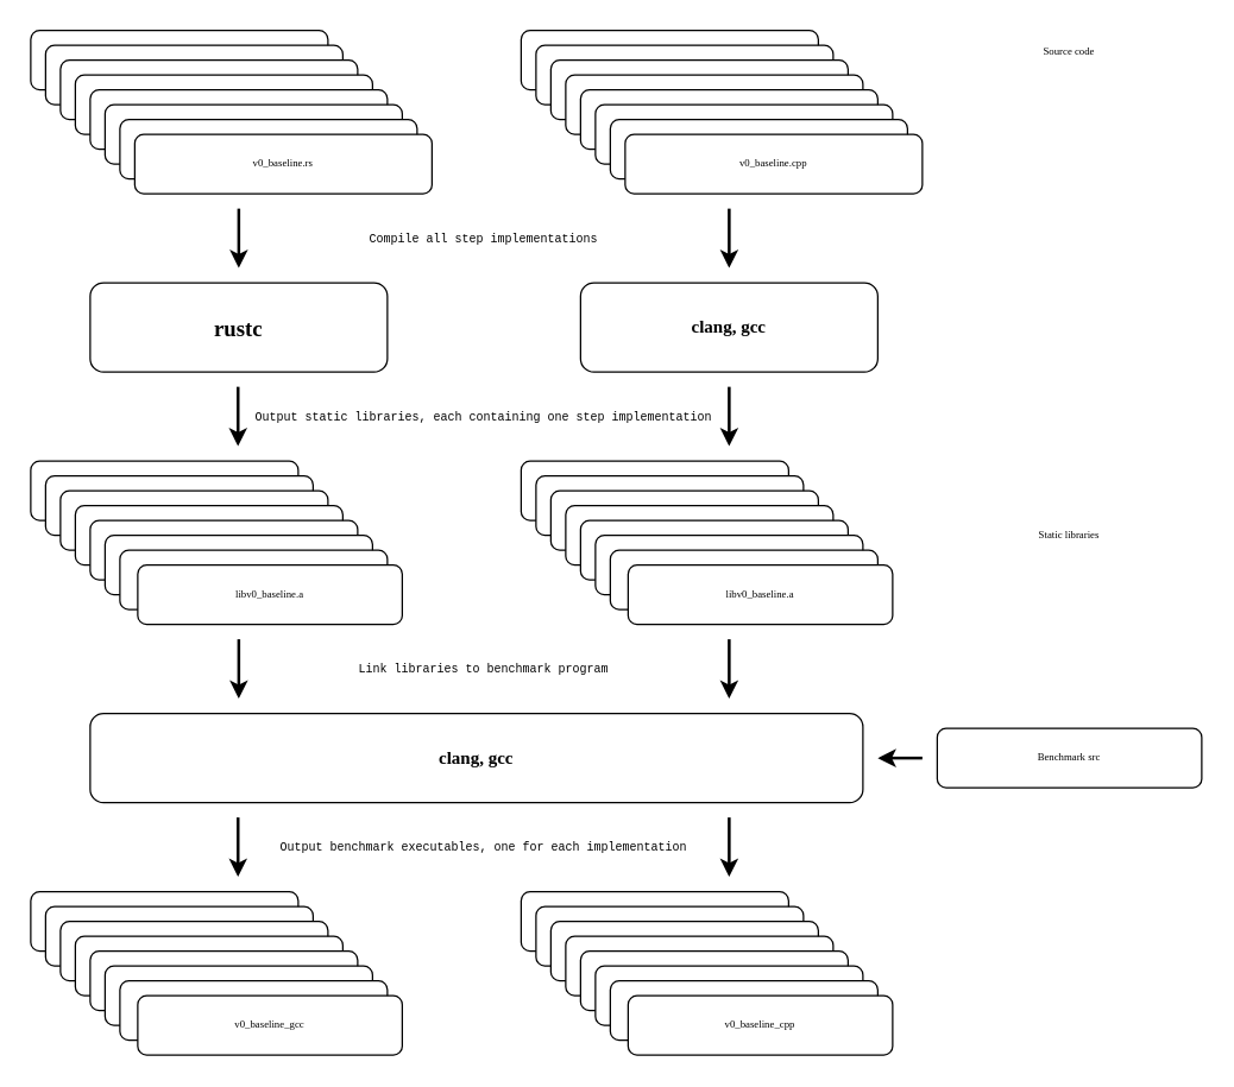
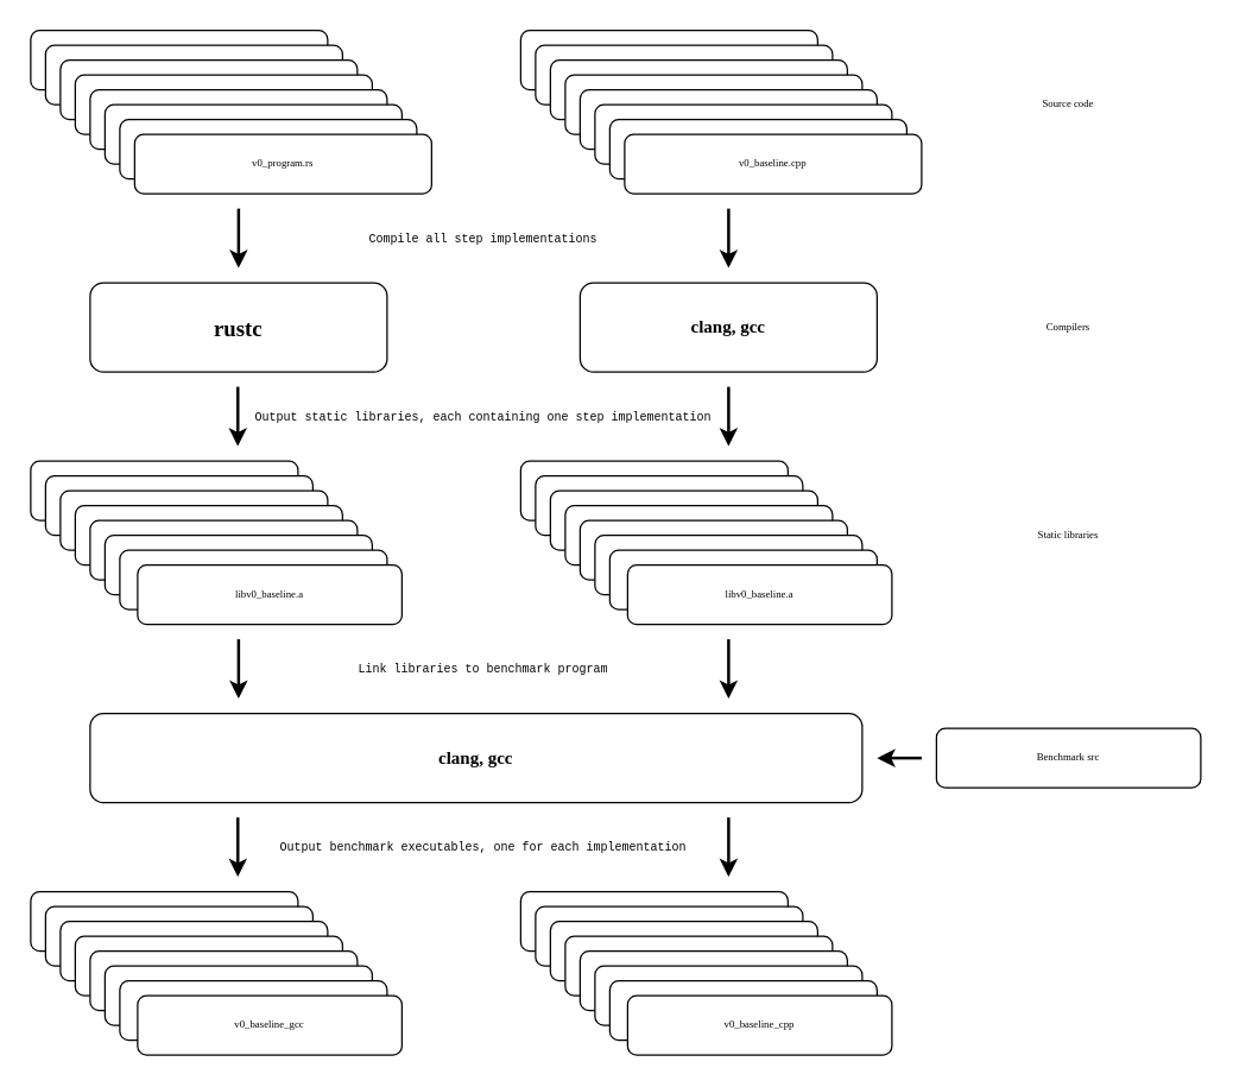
- <mxCell id="68" value="&lt;div&gt;Source code&lt;/div&gt;" style="rounded=1;whiteSpace=wrap;html=1;fontFamily=Lucida Console;fontSize=7;strokeColor=none;fillColor=none;" parent="1" vertex="1"><mxGeometry x="630" y="15" width="178" height="40" as="geometry" /></mxCell>
+ <mxCell id="68" value="&lt;div&gt;Source code&lt;/div&gt;" style="rounded=1;whiteSpace=wrap;html=1;fontFamily=Lucida Console;fontSize=7;strokeColor=none;fillColor=none;" parent="1" vertex="1"><mxGeometry x="630" y="50" width="178" height="40" as="geometry" /></mxCell>
- <mxCell id="15" value="v0_baseline.rs" style="rounded=1;whiteSpace=wrap;html=1;fontFamily=Lucida Console;fontSize=7;align=center;verticalAlign=middle;" parent="1" vertex="1"><mxGeometry x="90" y="90" width="200" height="40" as="geometry" /></mxCell>
+ <mxCell id="15" value="v0_program.rs" style="rounded=1;whiteSpace=wrap;html=1;fontFamily=Lucida Console;fontSize=7;align=center;verticalAlign=middle;" parent="1" vertex="1"><mxGeometry x="90" y="90" width="200" height="40" as="geometry" /></mxCell>
+ <mxCell id="67" value="Compilers" style="rounded=1;whiteSpace=wrap;html=1;fontFamily=Lucida Console;fontSize=7;strokeColor=none;fillColor=none;" parent="1" vertex="1"><mxGeometry x="630" y="200" width="178" height="40" as="geometry" /></mxCell>
